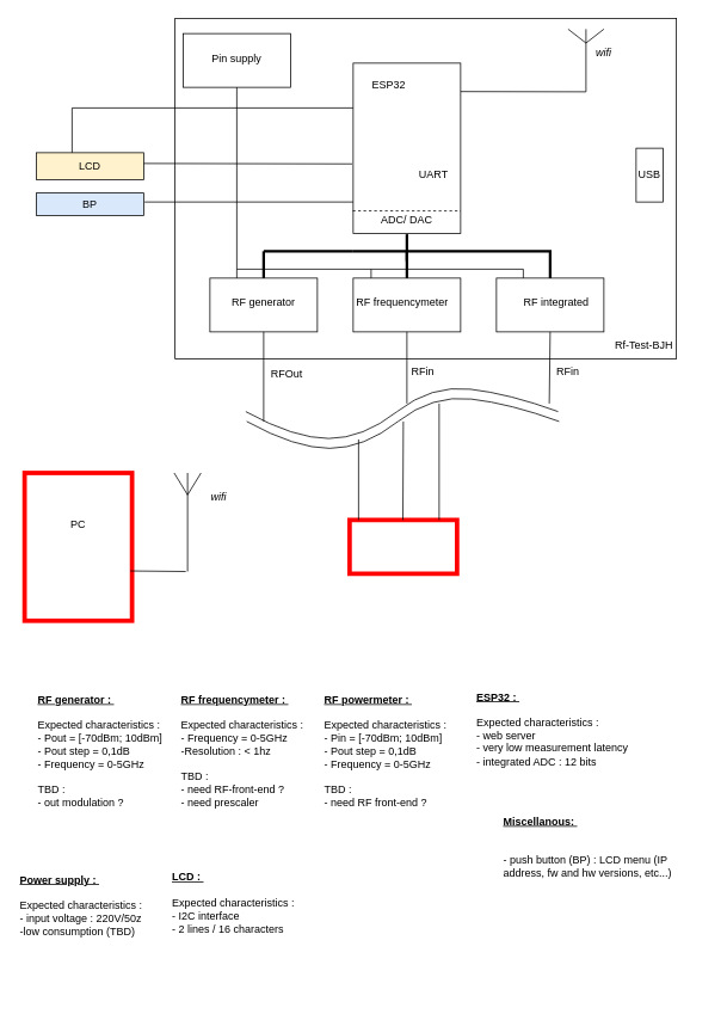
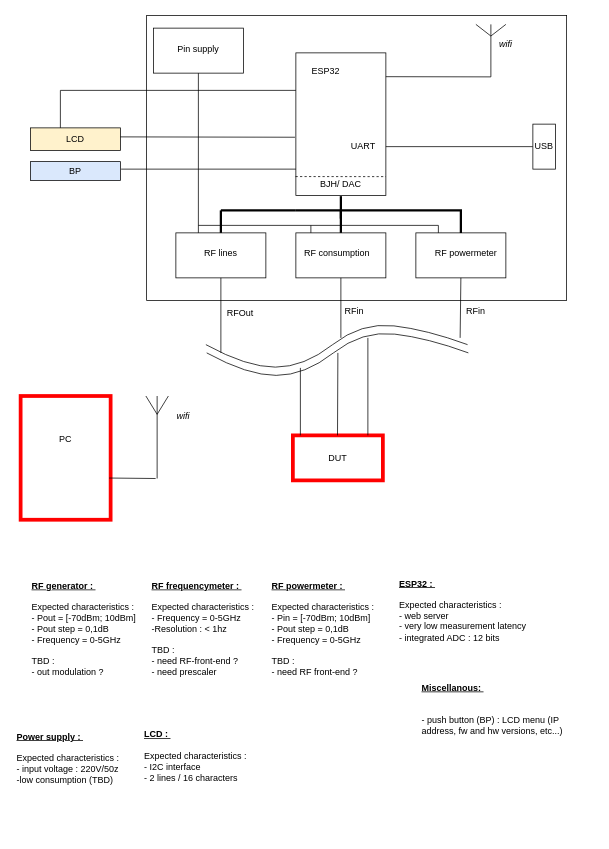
+ <mxCell id="66" value="" style="endArrow=none;html=1;rounded=0;entryX=1;entryY=0.5;entryDx=0;entryDy=0;exitX=0;exitY=0.5;exitDx=0;exitDy=0;" edge="1" parent="1" source="67" target="65"><mxGeometry width="50" height="50" relative="1" as="geometry"><mxPoint x="700" y="195" as="sourcePoint" /><mxPoint x="380" y="360" as="targetPoint" /></mxGeometry></mxCell>
- <mxCell id="62" value="ADC/ DAC" style="text;html=1;align=center;verticalAlign=middle;whiteSpace=wrap;rounded=0;" vertex="1" parent="1"><mxGeometry x="424" y="230" width="60" height="30" as="geometry" /></mxCell>
+ <mxCell id="62" value="BJH/ DAC" style="text;html=1;align=center;verticalAlign=middle;whiteSpace=wrap;rounded=0;" vertex="1" parent="1"><mxGeometry x="424" y="230" width="60" height="30" as="geometry" /></mxCell>
- <mxCell id="23" value="RF generator" style="text;html=1;align=center;verticalAlign=middle;whiteSpace=wrap;rounded=0;" parent="1" vertex="1"><mxGeometry x="211" y="322" width="166" height="30" as="geometry" /></mxCell>
+ <mxCell id="23" value="RF lines" style="text;html=1;align=center;verticalAlign=middle;whiteSpace=wrap;rounded=0;" parent="1" vertex="1"><mxGeometry x="211" y="322" width="166" height="30" as="geometry" /></mxCell>
- <mxCell id="26" value="RF frequencymeter" style="text;html=1;align=center;verticalAlign=middle;whiteSpace=wrap;rounded=0;" parent="1" vertex="1"><mxGeometry x="366" y="322" width="166" height="30" as="geometry" /></mxCell>
+ <mxCell id="26" value="RF consumption" style="text;html=1;align=center;verticalAlign=middle;whiteSpace=wrap;rounded=0;" parent="1" vertex="1"><mxGeometry x="366" y="322" width="166" height="30" as="geometry" /></mxCell>
- <mxCell id="27" value="RF integrated" style="text;html=1;align=center;verticalAlign=middle;whiteSpace=wrap;rounded=0;" parent="1" vertex="1"><mxGeometry x="538" y="322" width="166" height="30" as="geometry" /></mxCell>
+ <mxCell id="27" value="RF powermeter" style="text;html=1;align=center;verticalAlign=middle;whiteSpace=wrap;rounded=0;" parent="1" vertex="1"><mxGeometry x="538" y="322" width="166" height="30" as="geometry" /></mxCell>
- <mxCell id="20" value="Rf-Test-BJH" style="text;html=1;align=center;verticalAlign=middle;whiteSpace=wrap;rounded=0;" parent="1" vertex="1"><mxGeometry x="684" y="370" width="70" height="30" as="geometry" /></mxCell>
+ <mxCell id="13" value="DUT" style="text;html=1;align=center;verticalAlign=middle;whiteSpace=wrap;rounded=0;perimeterSpacing=10;" parent="11" vertex="1"><mxGeometry x="30" y="15" width="60" height="30" as="geometry" /></mxCell>
